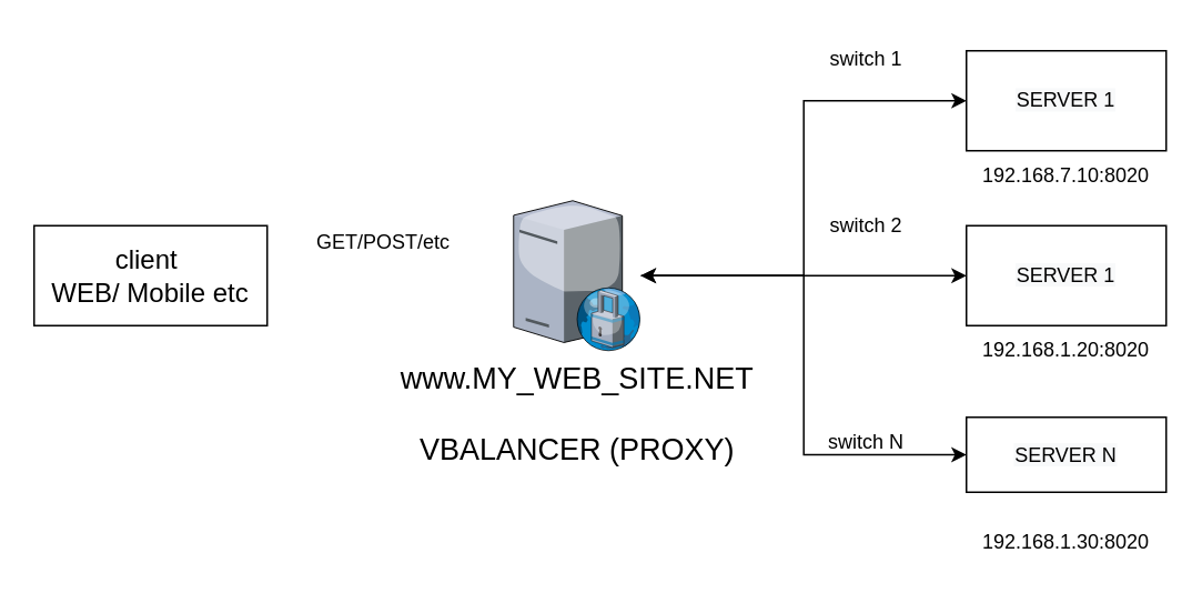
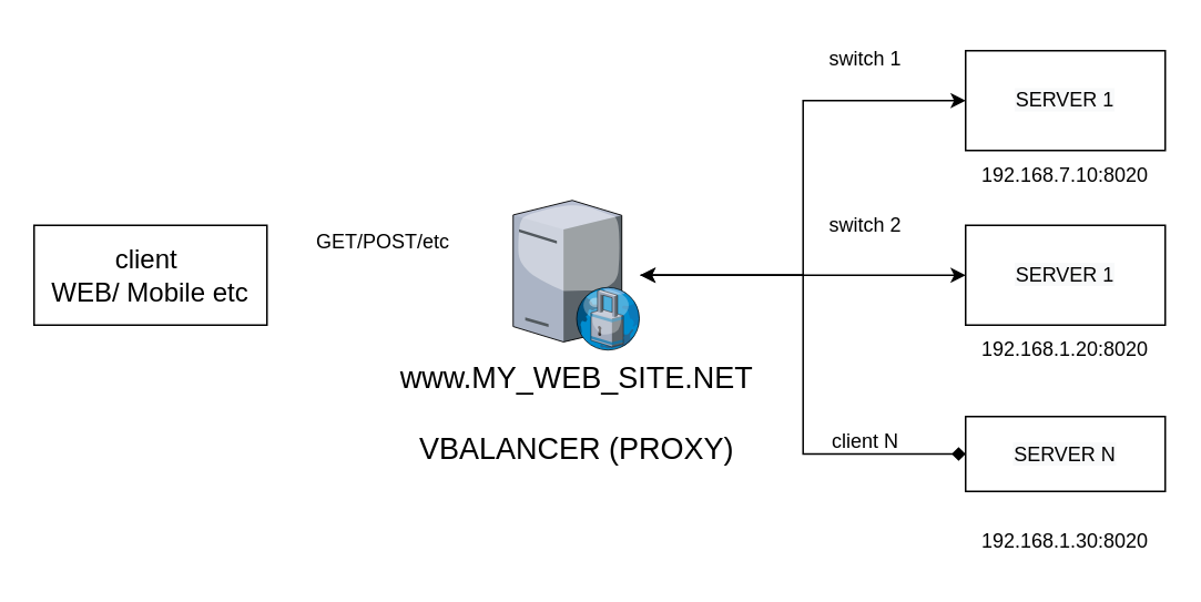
- <mxCell id="15" value="switch N" style="text;html=1;strokeColor=none;fillColor=none;align=center;verticalAlign=middle;whiteSpace=wrap;rounded=0;" vertex="1" parent="1"><mxGeometry x="490" y="250" width="60" height="30" as="geometry" /></mxCell>
+ <mxCell id="15" value="client N" style="text;html=1;strokeColor=none;fillColor=none;align=center;verticalAlign=middle;whiteSpace=wrap;rounded=0;" vertex="1" parent="1"><mxGeometry x="490" y="250" width="60" height="30" as="geometry" /></mxCell>
- <mxCell id="12" value="" style="endArrow=classic;startArrow=classic;html=1;rounded=0;edgeStyle=orthogonalEdgeStyle;entryX=0;entryY=0.5;entryDx=0;entryDy=0;" edge="1" parent="1" source="3" target="8"><mxGeometry width="50" height="50" relative="1" as="geometry"><mxPoint x="390" y="420" as="sourcePoint" /><mxPoint x="440" y="370" as="targetPoint" /></mxGeometry></mxCell>
+ <mxCell id="12" value="" style="endArrow=diamond;startArrow=classic;html=1;rounded=0;edgeStyle=orthogonalEdgeStyle;entryX=0;entryY=0.5;entryDx=0;entryDy=0;" edge="1" parent="1" source="3" target="8"><mxGeometry width="50" height="50" relative="1" as="geometry"><mxPoint x="390" y="420" as="sourcePoint" /><mxPoint x="440" y="370" as="targetPoint" /></mxGeometry></mxCell>
